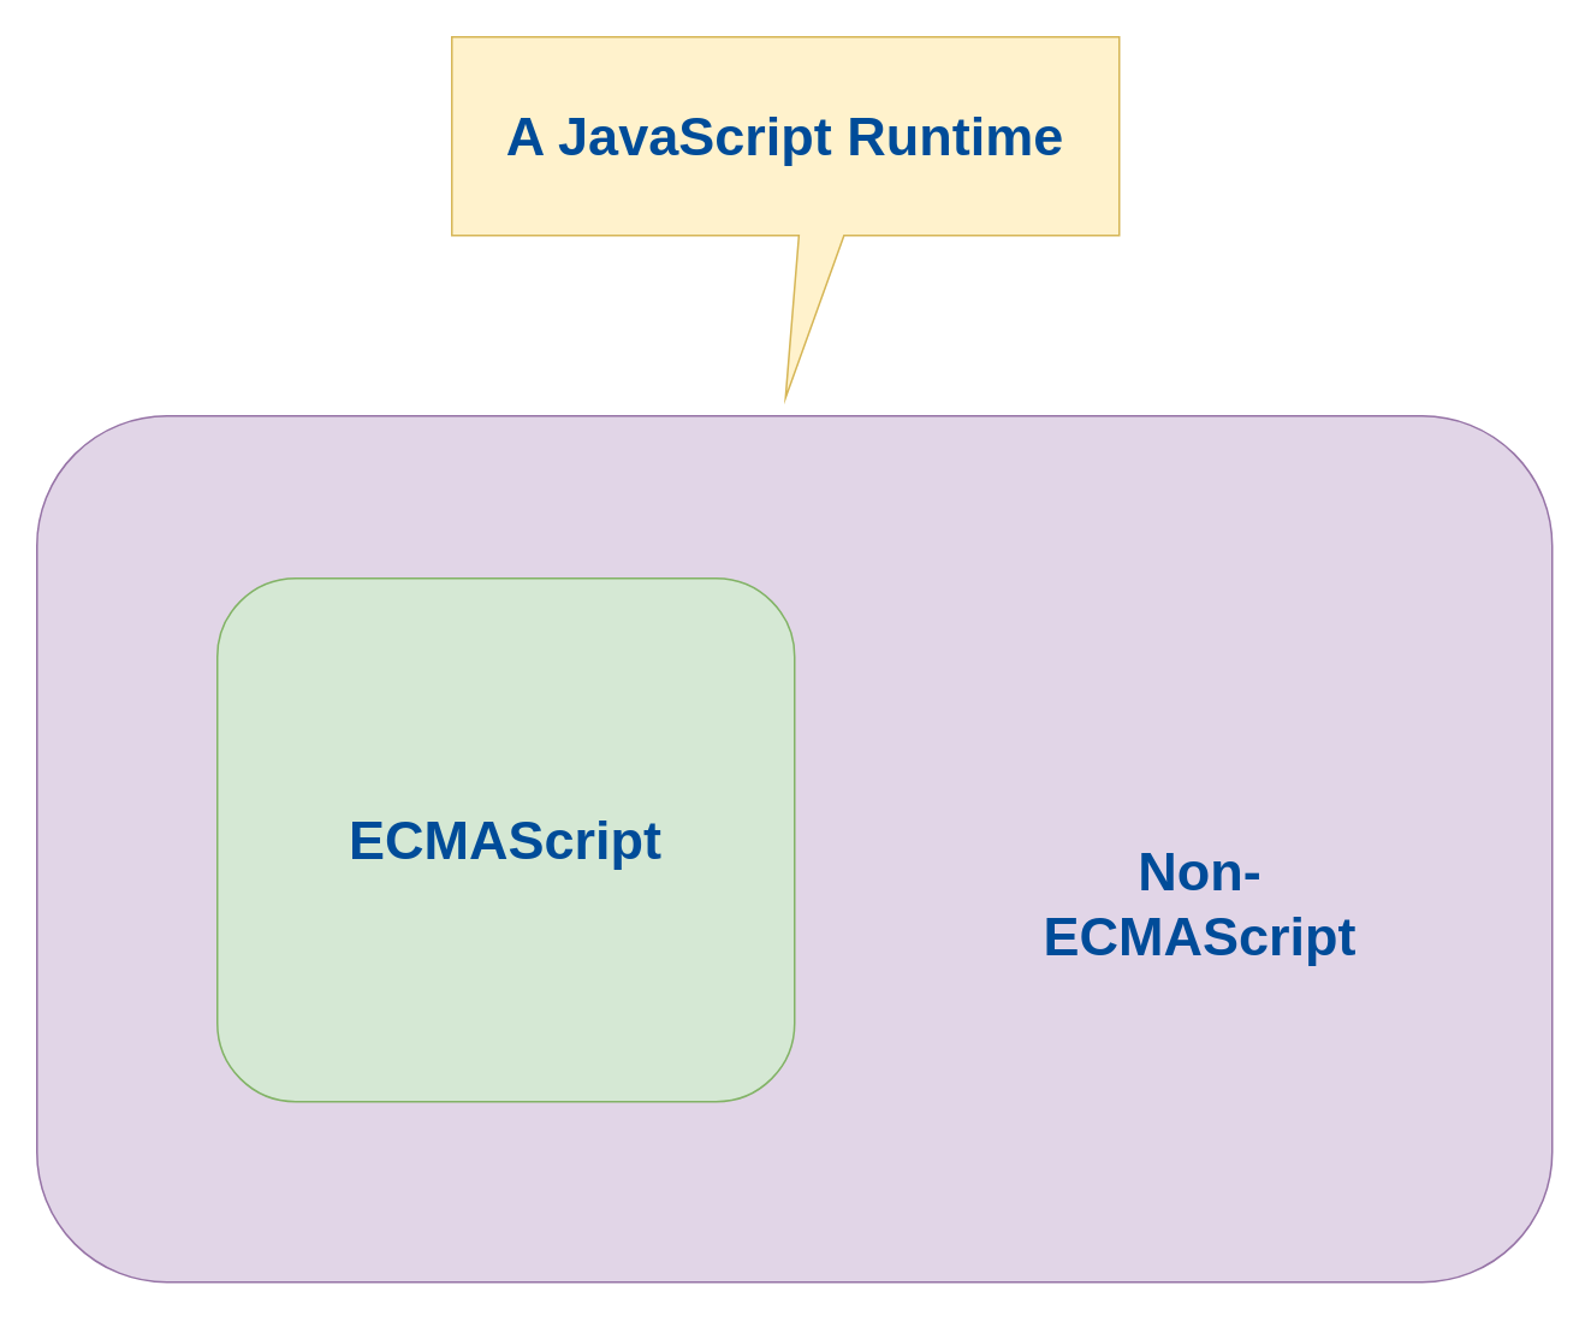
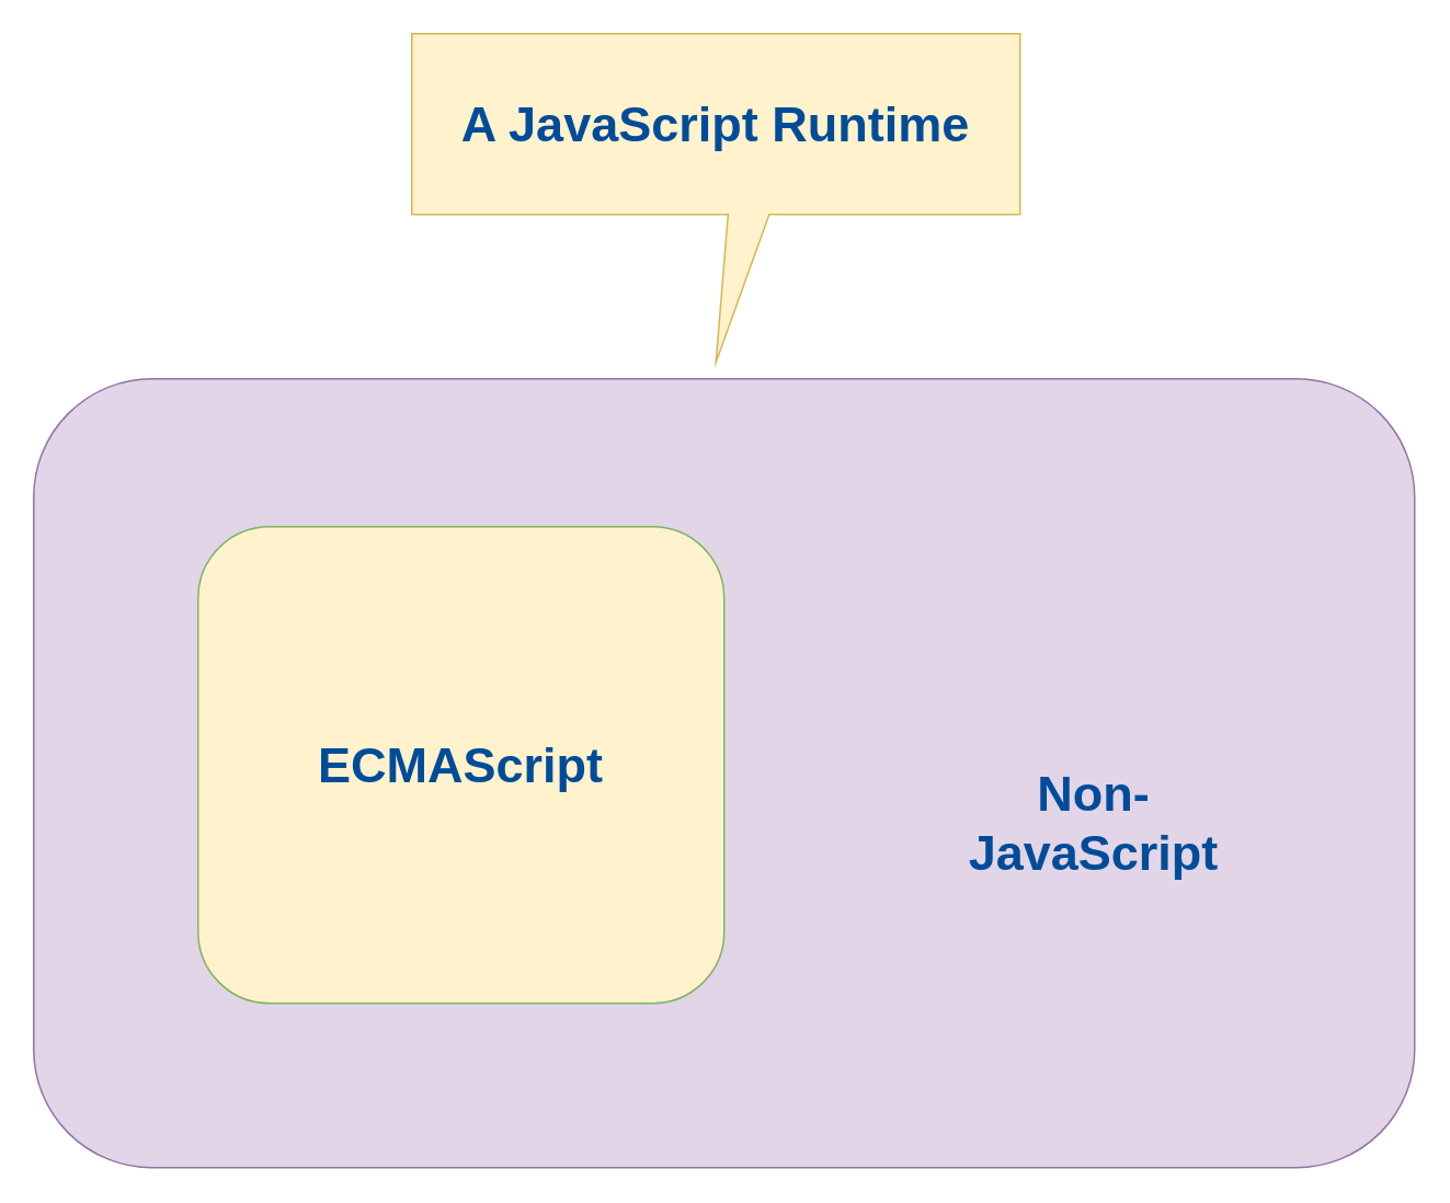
- <mxCell id="3" value="ECMAScript" style="rounded=1;whiteSpace=wrap;html=1;fillColor=#d5e8d4;strokeColor=#82b366;fontSize=30;fontColor=#004C99;fontStyle=1" vertex="1" parent="1"><mxGeometry x="120" y="320" width="320" height="290" as="geometry" /></mxCell>
+ <mxCell id="3" value="ECMAScript" style="rounded=1;whiteSpace=wrap;html=1;fillColor=#fff2cc;strokeColor=#82b366;fontSize=30;fontColor=#004C99;fontStyle=1;" vertex="1" parent="1"><mxGeometry x="120" y="320" width="320" height="290" as="geometry" /></mxCell>
- <mxCell id="4" value="Non-ECMAScript" style="text;html=1;strokeColor=none;fillColor=none;align=center;verticalAlign=middle;whiteSpace=wrap;rounded=0;fontSize=30;fontStyle=1;fontColor=#004C99;" vertex="1" parent="1"><mxGeometry x="570" y="440" width="190" height="120" as="geometry" /></mxCell>
+ <mxCell id="4" value="Non-JavaScript" style="text;html=1;strokeColor=none;fillColor=none;align=center;verticalAlign=middle;whiteSpace=wrap;rounded=0;fontSize=30;fontStyle=1;fontColor=#004C99;" vertex="1" parent="1"><mxGeometry x="570" y="440" width="190" height="120" as="geometry" /></mxCell>
